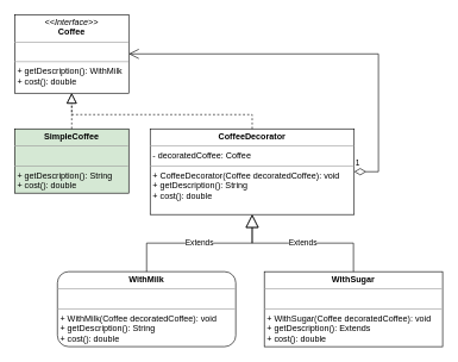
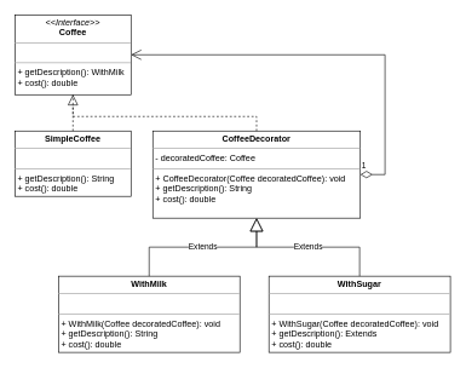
- <mxCell id="4" value="" style="endArrow=block;dashed=1;endFill=0;endSize=12;html=1;rounded=0;exitX=0.5;exitY=0;exitDx=0;exitDy=0;entryX=0.5;entryY=1;entryDx=0;entryDy=0;" edge="1" parent="1" source="3" target="2"><mxGeometry width="160" relative="1" as="geometry"><mxPoint x="70" y="150" as="sourcePoint" /><mxPoint x="230" y="150" as="targetPoint" /></mxGeometry></mxCell>
+ <mxCell id="4" value="" style="endArrow=none;dashed=1;endFill=0;endSize=12;html=1;rounded=0;exitX=0.5;exitY=0;exitDx=0;exitDy=0;entryX=0.5;entryY=1;entryDx=0;entryDy=0;" edge="1" parent="1" source="3" target="2"><mxGeometry width="160" relative="1" as="geometry"><mxPoint x="70" y="150" as="sourcePoint" /><mxPoint x="230" y="150" as="targetPoint" /></mxGeometry></mxCell>
- <mxCell id="3" value="&lt;p style=&quot;margin:0px;margin-top:4px;text-align:center;&quot;&gt;&lt;b&gt;SimpleCoffee&lt;/b&gt;&lt;br&gt;&lt;/p&gt;&lt;hr size=&quot;1&quot;&gt;&lt;p style=&quot;margin:0px;margin-left:4px;&quot;&gt;&amp;nbsp;&lt;/p&gt;&lt;hr size=&quot;1&quot;&gt;&lt;p style=&quot;margin:0px;margin-left:4px;&quot;&gt;+ getDescription(): String&lt;br style=&quot;border-color: var(--border-color);&quot;&gt;+ cost(): double&lt;br&gt;&lt;/p&gt;" style="verticalAlign=top;align=left;overflow=fill;fontSize=12;fontFamily=Helvetica;html=1;whiteSpace=wrap;fillColor=#d5e8d4;" vertex="1" parent="1"><mxGeometry x="20" y="180" width="160" height="90" as="geometry" /></mxCell>
+ <mxCell id="3" value="&lt;p style=&quot;margin:0px;margin-top:4px;text-align:center;&quot;&gt;&lt;b&gt;SimpleCoffee&lt;/b&gt;&lt;br&gt;&lt;/p&gt;&lt;hr size=&quot;1&quot;&gt;&lt;p style=&quot;margin:0px;margin-left:4px;&quot;&gt;&amp;nbsp;&lt;/p&gt;&lt;hr size=&quot;1&quot;&gt;&lt;p style=&quot;margin:0px;margin-left:4px;&quot;&gt;+ getDescription(): String&lt;br style=&quot;border-color: var(--border-color);&quot;&gt;+ cost(): double&lt;br&gt;&lt;/p&gt;" style="verticalAlign=top;align=left;overflow=fill;fontSize=12;fontFamily=Helvetica;html=1;whiteSpace=wrap;" vertex="1" parent="1"><mxGeometry x="20" y="180" width="160" height="90" as="geometry" /></mxCell>
- <mxCell id="7" value="&lt;p style=&quot;margin:0px;margin-top:4px;text-align:center;&quot;&gt;&lt;b&gt;WithMilk&lt;/b&gt;&lt;br&gt;&lt;/p&gt;&lt;hr size=&quot;1&quot;&gt;&lt;p style=&quot;margin:0px;margin-left:4px;&quot;&gt;&amp;nbsp;&lt;/p&gt;&lt;hr size=&quot;1&quot;&gt;&lt;p style=&quot;margin:0px;margin-left:4px;&quot;&gt;+ WithMilk(Coffee decoratedCoffee): void&lt;/p&gt;&lt;p style=&quot;border-color: var(--border-color); margin: 0px 0px 0px 4px;&quot;&gt;+&amp;nbsp;getDescription(): String&lt;/p&gt;&lt;p style=&quot;border-color: var(--border-color); margin: 0px 0px 0px 4px;&quot;&gt;+ cost(): double&lt;/p&gt;" style="verticalAlign=top;align=left;overflow=fill;fontSize=12;fontFamily=Helvetica;html=1;whiteSpace=wrap;rounded=1;" vertex="1" parent="1"><mxGeometry x="80" y="380" width="250" height="105" as="geometry" /></mxCell>
+ <mxCell id="7" value="&lt;p style=&quot;margin:0px;margin-top:4px;text-align:center;&quot;&gt;&lt;b&gt;WithMilk&lt;/b&gt;&lt;br&gt;&lt;/p&gt;&lt;hr size=&quot;1&quot;&gt;&lt;p style=&quot;margin:0px;margin-left:4px;&quot;&gt;&amp;nbsp;&lt;/p&gt;&lt;hr size=&quot;1&quot;&gt;&lt;p style=&quot;margin:0px;margin-left:4px;&quot;&gt;+ WithMilk(Coffee decoratedCoffee): void&lt;/p&gt;&lt;p style=&quot;border-color: var(--border-color); margin: 0px 0px 0px 4px;&quot;&gt;+&amp;nbsp;getDescription(): String&lt;/p&gt;&lt;p style=&quot;border-color: var(--border-color); margin: 0px 0px 0px 4px;&quot;&gt;+ cost(): double&lt;/p&gt;" style="verticalAlign=top;align=left;overflow=fill;fontSize=12;fontFamily=Helvetica;html=1;whiteSpace=wrap;" vertex="1" parent="1"><mxGeometry x="80" y="380" width="250" height="105" as="geometry" /></mxCell>
